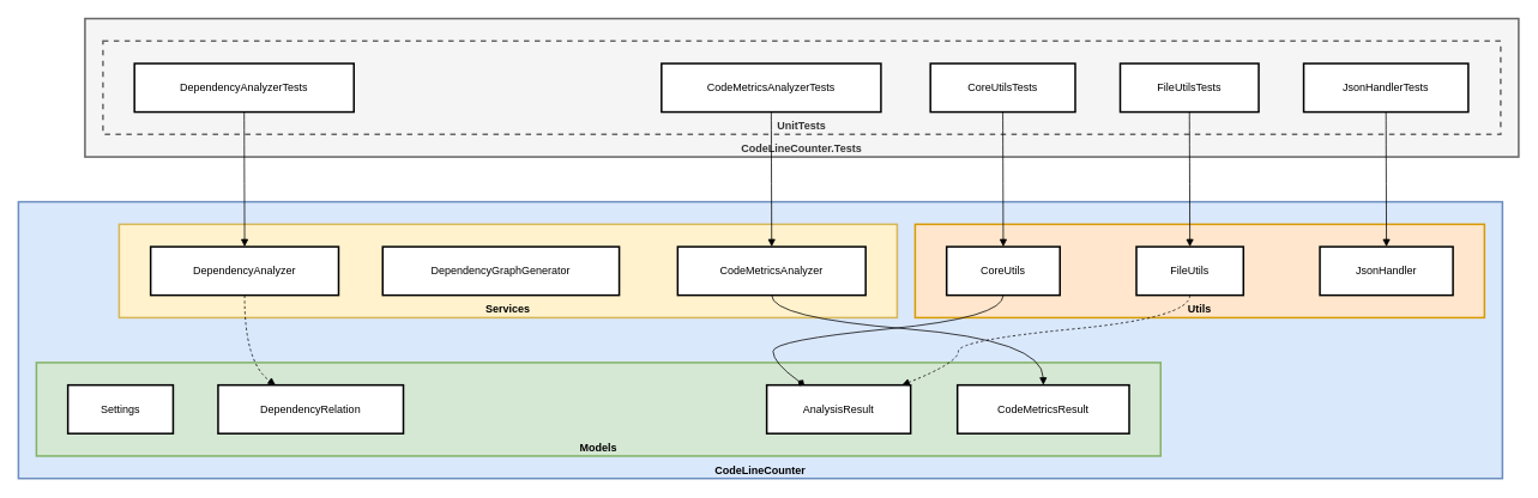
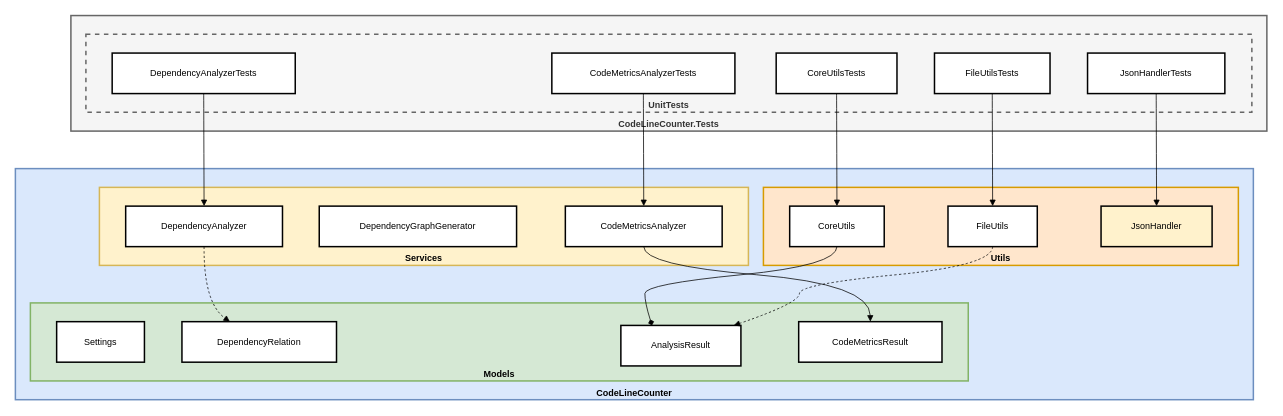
- <mxCell id="17" value="JsonHandler" style="whiteSpace=wrap;strokeWidth=2;" vertex="1" parent="1"><mxGeometry x="1467" y="274" width="148" height="54" as="geometry" /></mxCell>
+ <mxCell id="17" value="JsonHandler" style="whiteSpace=wrap;strokeWidth=2;fillColor=#fff2cc;" vertex="1" parent="1"><mxGeometry x="1467" y="274" width="148" height="54" as="geometry" /></mxCell>
- <mxCell id="10" value="AnalysisResult" style="whiteSpace=wrap;strokeWidth=2;" vertex="1" parent="1"><mxGeometry x="852" y="428" width="160" height="54" as="geometry" /></mxCell>
+ <mxCell id="10" value="AnalysisResult" style="whiteSpace=wrap;strokeWidth=2;" vertex="1" parent="1"><mxGeometry x="827" y="433" width="160" height="54" as="geometry" /></mxCell>
